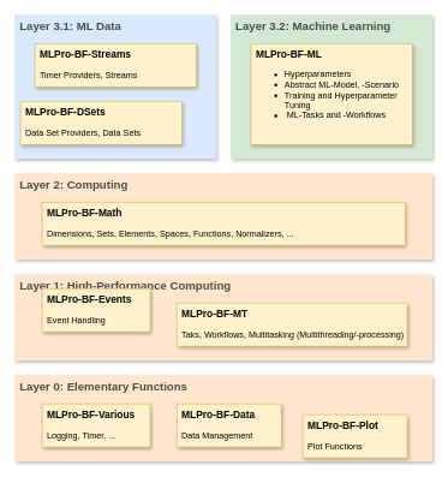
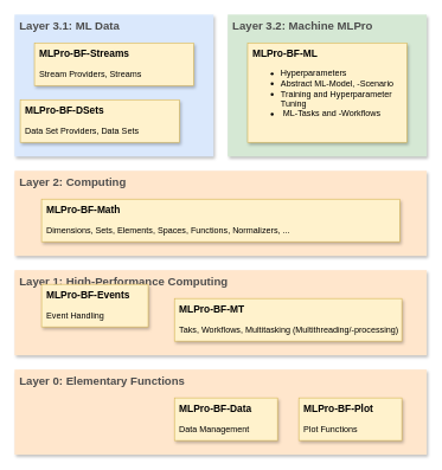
- <mxCell id="3" value="Layer 3.2: Machine Learning" style="rounded=0;whiteSpace=wrap;html=1;shadow=1;glass=0;fontSize=16;dashed=1;align=left;labelPosition=center;verticalLabelPosition=middle;verticalAlign=top;spacingLeft=5;spacingRight=5;fontStyle=1;fillColor=#d5e8d4;strokeColor=none;fontColor=#4D4D4D;" vertex="1" parent="1"><mxGeometry x="320" y="20" width="280" height="200" as="geometry" /></mxCell>
+ <mxCell id="3" value="Layer 3.2: Machine MLPro" style="rounded=0;whiteSpace=wrap;html=1;shadow=1;glass=0;fontSize=16;dashed=1;align=left;labelPosition=center;verticalLabelPosition=middle;verticalAlign=top;spacingLeft=5;spacingRight=5;fontStyle=1;fillColor=#d5e8d4;strokeColor=none;fontColor=#4D4D4D;" vertex="1" parent="1"><mxGeometry x="320" y="20" width="280" height="200" as="geometry" /></mxCell>
- <mxCell id="11" value="&lt;font style=&quot;font-size: 14px;&quot;&gt;MLPro-BF-Streams&lt;/font&gt;&lt;br&gt;&lt;br&gt;&lt;span style=&quot;font-weight: normal;&quot;&gt;Timer Providers, Streams&lt;/span&gt;" style="rounded=0;whiteSpace=wrap;html=1;fillColor=#fff2cc;strokeColor=#d6b656;glass=0;shadow=1;align=left;verticalAlign=top;fontStyle=1;spacingLeft=5;" vertex="1" parent="1"><mxGeometry x="48" y="60" width="224" height="60" as="geometry" /></mxCell>
+ <mxCell id="11" value="&lt;font style=&quot;font-size: 14px;&quot;&gt;MLPro-BF-Streams&lt;/font&gt;&lt;br&gt;&lt;br&gt;&lt;span style=&quot;font-weight: normal;&quot;&gt;Stream Providers, Streams&lt;/span&gt;" style="rounded=0;whiteSpace=wrap;html=1;fillColor=#fff2cc;strokeColor=#d6b656;glass=0;shadow=1;align=left;verticalAlign=top;fontStyle=1;spacingLeft=5;" vertex="1" parent="1"><mxGeometry x="48" y="60" width="224" height="60" as="geometry" /></mxCell>
- <mxCell id="7" value="&lt;font style=&quot;font-size: 14px;&quot;&gt;MLPro-BF-Various&lt;/font&gt;&lt;br&gt;&lt;span style=&quot;font-weight: normal;&quot;&gt;&lt;br&gt;Logging, Timer, ...&lt;/span&gt;" style="rounded=0;whiteSpace=wrap;html=1;fillColor=#fff2cc;strokeColor=#d6b656;glass=0;shadow=1;align=left;verticalAlign=top;fontStyle=1;spacingLeft=5;" vertex="1" parent="1"><mxGeometry x="58" y="560" width="150" height="60" as="geometry" /></mxCell>
- <mxCell id="14" value="&lt;font style=&quot;font-size: 14px;&quot;&gt;MLPro-BF-Plot&lt;/font&gt;&lt;br&gt;&lt;span style=&quot;font-weight: normal;&quot;&gt;&lt;br&gt;Plot Functions&lt;/span&gt;" style="rounded=0;whiteSpace=wrap;html=1;fillColor=#fff2cc;strokeColor=#d6b656;glass=0;shadow=1;align=left;verticalAlign=top;fontStyle=1;spacingLeft=5;" vertex="1" parent="1"><mxGeometry x="420" y="575" width="145" height="60" as="geometry" /></mxCell>
+ <mxCell id="14" value="&lt;font style=&quot;font-size: 14px;&quot;&gt;MLPro-BF-Plot&lt;/font&gt;&lt;br&gt;&lt;span style=&quot;font-weight: normal;&quot;&gt;&lt;br&gt;Plot Functions&lt;/span&gt;" style="rounded=0;whiteSpace=wrap;html=1;fillColor=#fff2cc;strokeColor=#d6b656;glass=0;shadow=1;align=left;verticalAlign=top;fontStyle=1;spacingLeft=5;" vertex="1" parent="1"><mxGeometry x="420" y="560" width="145" height="60" as="geometry" /></mxCell>
